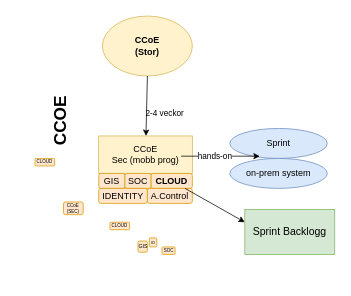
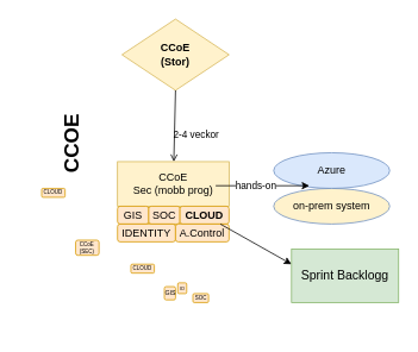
- <mxCell id="2" value="CCoE&lt;br&gt;(Stor)" style="ellipse;whiteSpace=wrap;html=1;fontStyle=1;fillColor=#fff2cc;strokeColor=#d6b656;" vertex="1" parent="1"><mxGeometry x="136" y="20.92" width="120" height="80" as="geometry" /></mxCell>
+ <mxCell id="2" value="CCoE&lt;br&gt;(Stor)" style="rhombus;whiteSpace=wrap;html=1;fontStyle=1;fillColor=#fff2cc;strokeColor=#d6b656;" vertex="1" parent="1"><mxGeometry x="136" y="20.92" width="120" height="80" as="geometry" /></mxCell>
- <mxCell id="25" value="" style="endArrow=classic;html=1;fontSize=11;exitX=0.5;exitY=1;exitDx=0;exitDy=0;" edge="1" parent="1" source="2" target="3"><mxGeometry width="50" height="50" relative="1" as="geometry"><mxPoint x="276" y="126" as="sourcePoint" /><mxPoint x="326" y="76" as="targetPoint" /></mxGeometry></mxCell>
+ <mxCell id="25" value="" style="endArrow=open;html=1;fontSize=11;exitX=0.5;exitY=1;exitDx=0;exitDy=0;" edge="1" parent="1" source="2" target="3"><mxGeometry width="50" height="50" relative="1" as="geometry"><mxPoint x="276" y="126" as="sourcePoint" /><mxPoint x="326" y="76" as="targetPoint" /></mxGeometry></mxCell>
- <mxCell id="4" value="Sprint" style="ellipse;whiteSpace=wrap;html=1;fillColor=#dae8fc;strokeColor=#6c8ebf;fontStyle=0" vertex="1" parent="1"><mxGeometry x="306" y="170.92" width="130" height="40" as="geometry" /></mxCell>
+ <mxCell id="4" value="Azure" style="ellipse;whiteSpace=wrap;html=1;fillColor=#dae8fc;strokeColor=#6c8ebf;fontStyle=0" vertex="1" parent="1"><mxGeometry x="306" y="170.92" width="130" height="40" as="geometry" /></mxCell>
- <mxCell id="5" value="on-prem system" style="ellipse;whiteSpace=wrap;html=1;fillColor=#dae8fc;strokeColor=#6c8ebf;fontStyle=0" vertex="1" parent="1"><mxGeometry x="306" y="210.92" width="130" height="40" as="geometry" /></mxCell>
+ <mxCell id="5" value="on-prem system" style="ellipse;whiteSpace=wrap;html=1;fillColor=#fff2cc;strokeColor=#6c8ebf;fontStyle=0;" vertex="1" parent="1"><mxGeometry x="306" y="210.92" width="130" height="40" as="geometry" /></mxCell>
